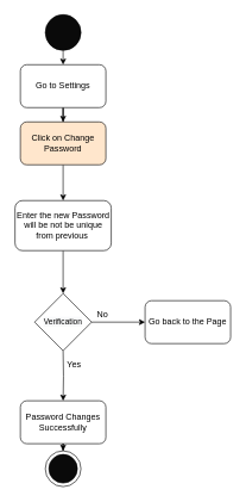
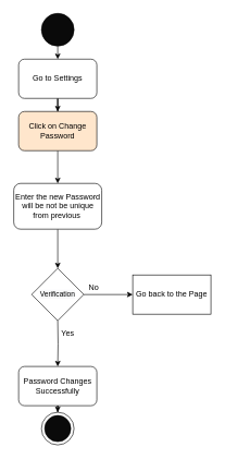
- <mxCell id="10" value="Go back to the Page" style="whiteSpace=wrap;html=1;fillColor=#FFFFFF;rounded=1;" parent="1" vertex="1"><mxGeometry x="203" y="420" width="120" height="60" as="geometry" /></mxCell>
+ <mxCell id="10" value="Go back to the Page" style="whiteSpace=wrap;html=1;fillColor=#FFFFFF;rounded=0;" parent="1" vertex="1"><mxGeometry x="203" y="420" width="120" height="60" as="geometry" /></mxCell>
